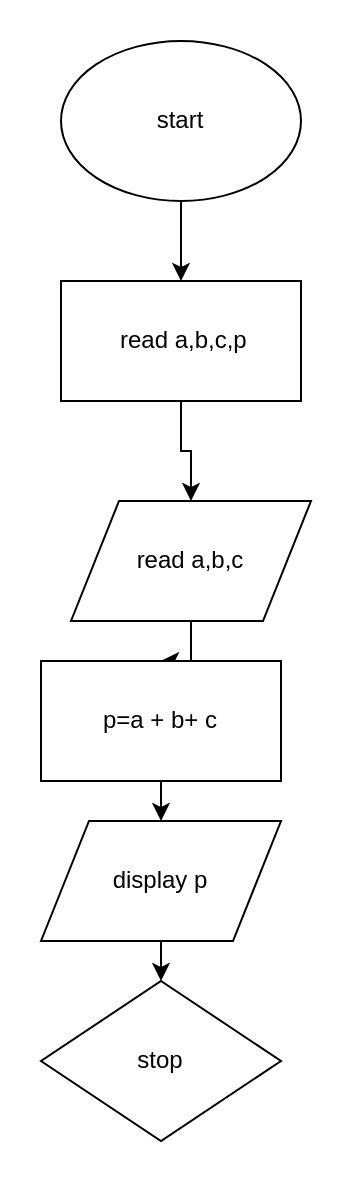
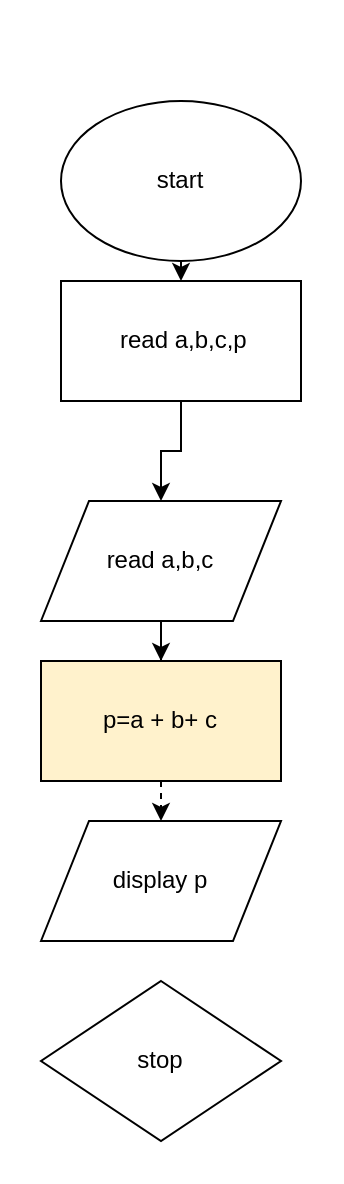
- <mxCell id="3" value="start" style="ellipse;whiteSpace=wrap;html=1;" vertex="1" parent="1"><mxGeometry x="30" y="20" width="120" height="80" as="geometry" /></mxCell>
+ <mxCell id="3" value="start" style="ellipse;whiteSpace=wrap;html=1;" vertex="1" parent="1"><mxGeometry x="30" y="50" width="120" height="80" as="geometry" /></mxCell>
- <mxCell id="7" value="read a,b,c" style="shape=parallelogram;perimeter=parallelogramPerimeter;whiteSpace=wrap;html=1;" vertex="1" parent="1"><mxGeometry x="35" y="250" width="120" height="60" as="geometry" /></mxCell>
+ <mxCell id="7" value="read a,b,c" style="shape=parallelogram;perimeter=parallelogramPerimeter;whiteSpace=wrap;html=1;" vertex="1" parent="1"><mxGeometry x="20" y="250" width="120" height="60" as="geometry" /></mxCell>
- <mxCell id="9" value="p=a + b+ c" style="rounded=0;whiteSpace=wrap;html=1;" vertex="1" parent="1"><mxGeometry x="20" y="330" width="120" height="60" as="geometry" /></mxCell>
+ <mxCell id="9" value="p=a + b+ c" style="rounded=0;whiteSpace=wrap;html=1;fillColor=#fff2cc;" vertex="1" parent="1"><mxGeometry x="20" y="330" width="120" height="60" as="geometry" /></mxCell>
- <mxCell id="8" style="edgeStyle=orthogonalEdgeStyle;rounded=0;orthogonalLoop=1;jettySize=auto;html=1;exitX=0.5;exitY=1;exitDx=0;exitDy=0;entryX=0.5;entryY=0;entryDx=0;entryDy=0;" edge="1" parent="1" source="9" target="11"><mxGeometry relative="1" as="geometry" /></mxCell>
+ <mxCell id="8" style="edgeStyle=orthogonalEdgeStyle;rounded=0;orthogonalLoop=1;jettySize=auto;html=1;exitX=0.5;exitY=1;exitDx=0;exitDy=0;entryX=0.5;entryY=0;entryDx=0;entryDy=0;dashed=1;" edge="1" parent="1" source="9" target="11"><mxGeometry relative="1" as="geometry" /></mxCell>
- <mxCell id="10" style="edgeStyle=orthogonalEdgeStyle;rounded=0;orthogonalLoop=1;jettySize=auto;html=1;exitX=0.5;exitY=1;exitDx=0;exitDy=0;entryX=0.5;entryY=0;entryDx=0;entryDy=0;" edge="1" parent="1" source="11" target="12"><mxGeometry relative="1" as="geometry" /></mxCell>
